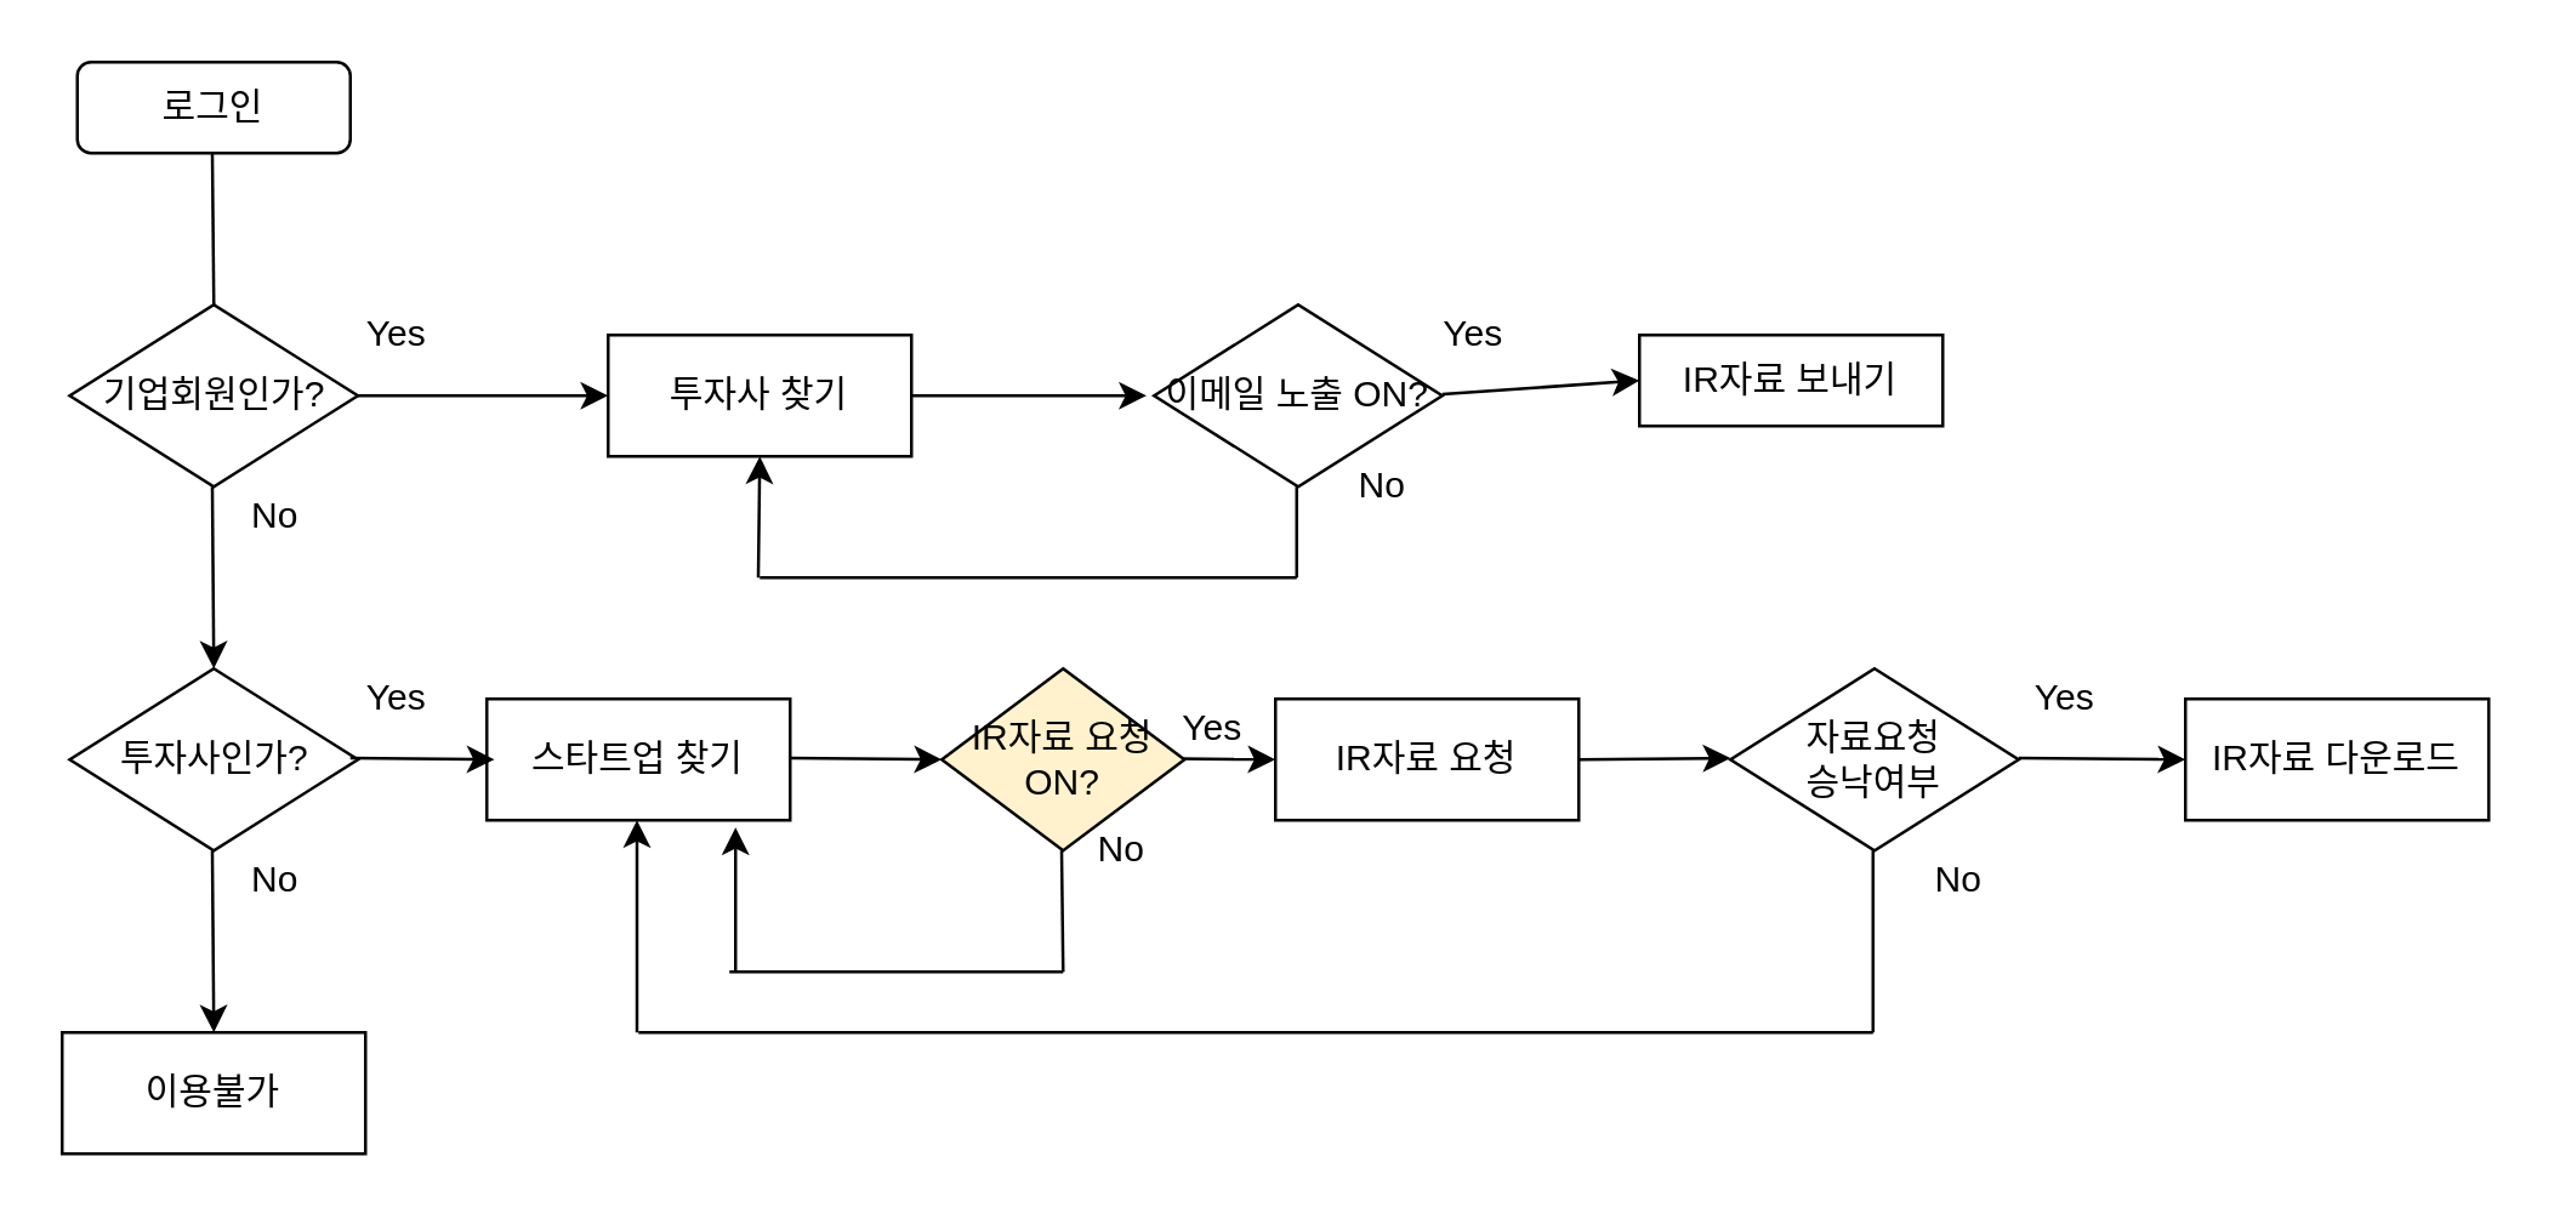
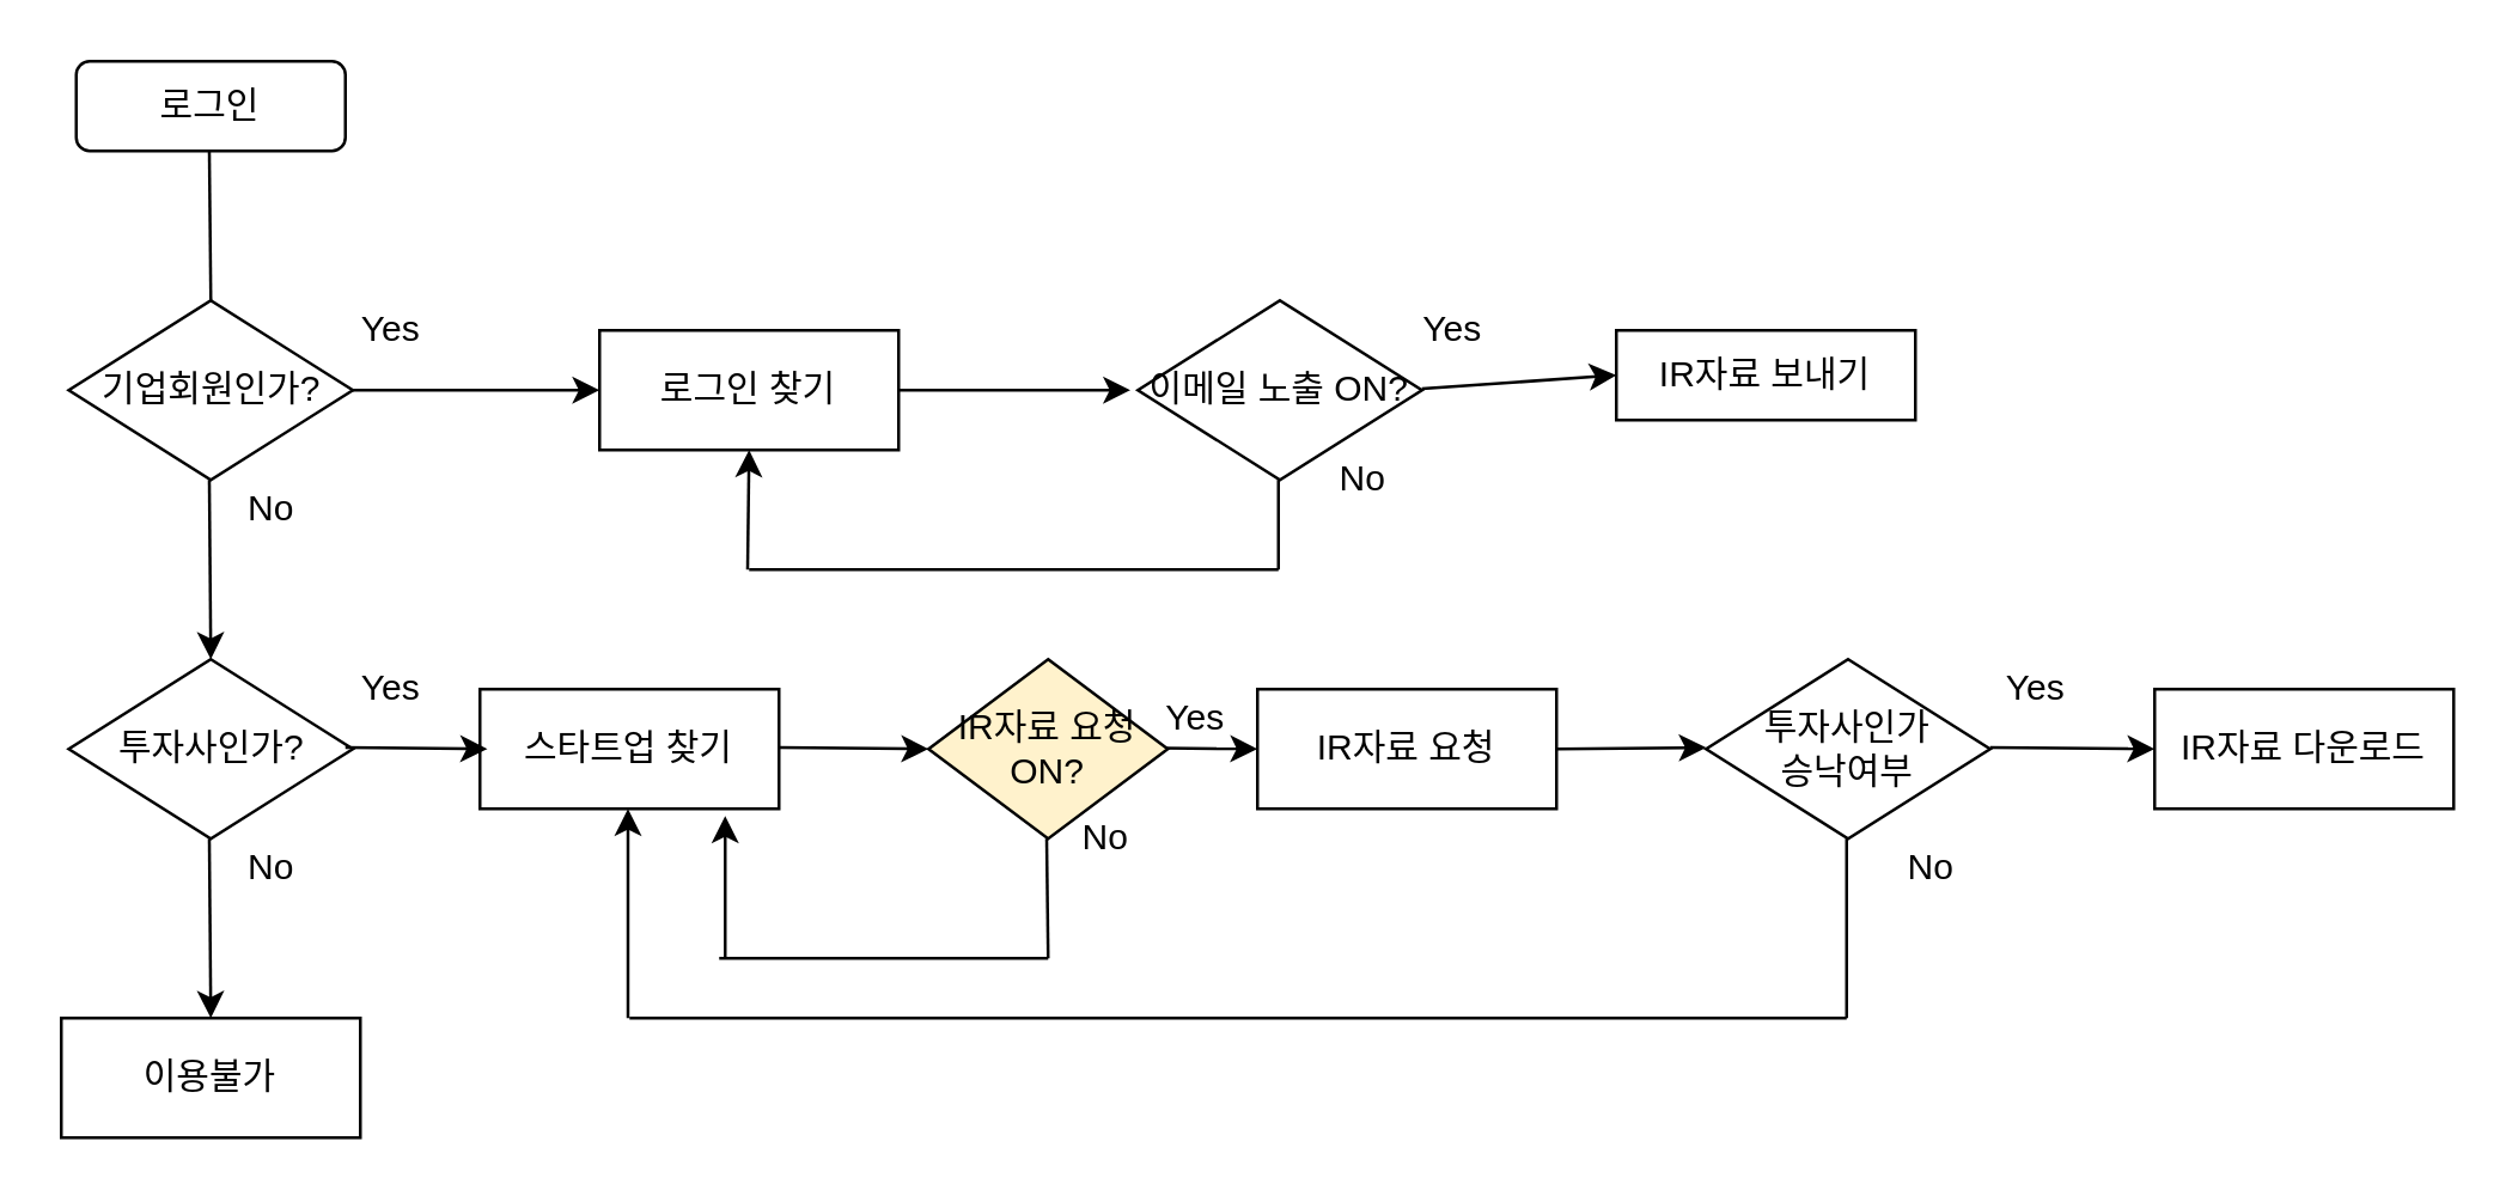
- <mxCell id="9" value="투자사 찾기" style="rounded=0;whiteSpace=wrap;html=1;" parent="1" vertex="1"><mxGeometry x="200" y="110" width="100" height="40" as="geometry" /></mxCell>
+ <mxCell id="9" value="로그인 찾기" style="rounded=0;whiteSpace=wrap;html=1;" parent="1" vertex="1"><mxGeometry x="200" y="110" width="100" height="40" as="geometry" /></mxCell>
- <mxCell id="24" value="자료요청 &lt;br&gt;승낙여부" style="rhombus;whiteSpace=wrap;html=1;" vertex="1" parent="1"><mxGeometry x="570" y="220" width="95" height="60" as="geometry" /></mxCell>
+ <mxCell id="24" value="투자사인가 &lt;br&gt;승낙여부" style="rhombus;whiteSpace=wrap;html=1;" vertex="1" parent="1"><mxGeometry x="570" y="220" width="95" height="60" as="geometry" /></mxCell>
